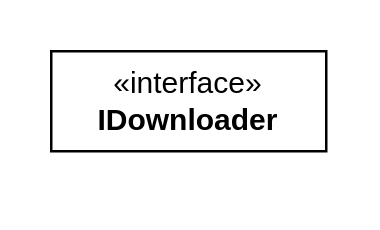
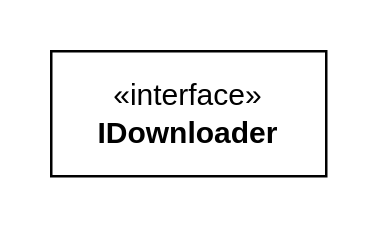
- <mxCell id="2" value="«interface»&lt;br&gt;&lt;b&gt;IDownloader&lt;/b&gt;" style="html=1;whiteSpace=wrap;" vertex="1" parent="1"><mxGeometry x="20" y="20" width="110" height="40" as="geometry" /></mxCell>
+ <mxCell id="2" value="«interface»&lt;br&gt;&lt;b&gt;IDownloader&lt;/b&gt;" style="html=1;whiteSpace=wrap;" vertex="1" parent="1"><mxGeometry x="20" y="20" width="110" height="50" as="geometry" /></mxCell>
